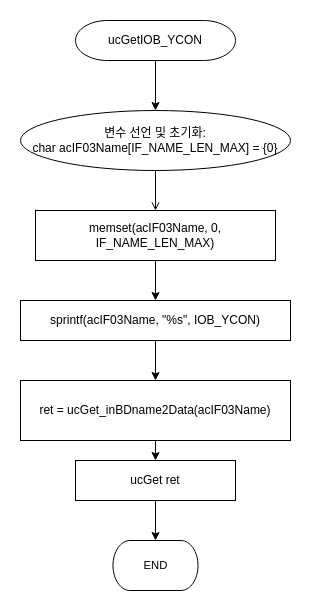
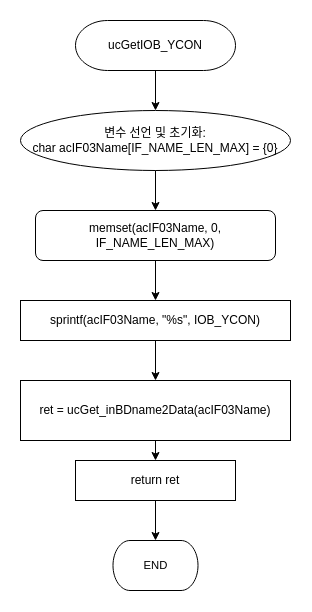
- <mxCell id="2" value="&lt;div style=&quot;&quot;&gt;&lt;font style=&quot;direction: ltr; line-height: 120%; opacity: 1;&quot;&gt;ucGetIOB_YCON&lt;/font&gt;&lt;/div&gt;" style="verticalAlign=middle;align=center;overflow=width;vsdxID=2;fillColor=#FFFFFF;gradientColor=none;shape=stencil(tVLLDsIgEPwajiQIMfFe638Qu22JCM2Ctv69kK0Rm9qDibeZndkXC1NV6PUATIoQ0V9gNE3smToyKY3rAU1MiKmaqar1CB36m2uIDzo7M7r6e64wUZ4UOUWKB9GdIH4irzWu8B42vRrPScNFXZzN+5mvl3qJXE8mcPRRR+Pdh2Y1dsBTE95a3c0TkBRGgKEIb6wg1/r+ssCXd/vLCgm8z9caa+n6pb48dwrRV1H1Ew==);strokeColor=#000000;spacingTop=-1;spacingBottom=-1;spacingLeft=-1;spacingRight=-1;points=[[0.5,1,0],[0.5,0,0],[0,0.5,0],[1,0.5,0]];labelBackgroundColor=none;rounded=0;html=1;whiteSpace=wrap;strokeWidth=1;fontStyle=0" parent="1" vertex="1"><mxGeometry x="75" y="20" width="160" height="40" as="geometry" /></mxCell>
+ <mxCell id="2" value="&lt;div style=&quot;&quot;&gt;&lt;font style=&quot;direction: ltr; line-height: 120%; opacity: 1;&quot;&gt;ucGetIOB_YCON&lt;/font&gt;&lt;/div&gt;" style="verticalAlign=middle;align=center;overflow=width;vsdxID=2;fillColor=#FFFFFF;gradientColor=none;shape=stencil(tVLLDsIgEPwajiQIMfFe638Qu22JCM2Ctv69kK0Rm9qDibeZndkXC1NV6PUATIoQ0V9gNE3smToyKY3rAU1MiKmaqar1CB36m2uIDzo7M7r6e64wUZ4UOUWKB9GdIH4irzWu8B42vRrPScNFXZzN+5mvl3qJXE8mcPRRR+Pdh2Y1dsBTE95a3c0TkBRGgKEIb6wg1/r+ssCXd/vLCgm8z9caa+n6pb48dwrRV1H1Ew==);strokeColor=#000000;spacingTop=-1;spacingBottom=-1;spacingLeft=-1;spacingRight=-1;points=[[0.5,1,0],[0.5,0,0],[0,0.5,0],[1,0.5,0]];labelBackgroundColor=none;rounded=0;html=1;whiteSpace=wrap;strokeWidth=1;fontStyle=0" parent="1" vertex="1"><mxGeometry x="75" y="20" width="160" height="50" as="geometry" /></mxCell>
- <mxCell id="10" value="" style="endArrow=open;html=1;rounded=0;exitX=0.5;exitY=1;exitDx=0;exitDy=0;entryX=0.5;entryY=0;entryDx=0;entryDy=0;" parent="1" source="3" target="4" edge="1"><mxGeometry width="50" height="50" relative="1" as="geometry"><mxPoint x="155" y="180" as="sourcePoint" /><mxPoint x="155" y="210" as="targetPoint" /></mxGeometry></mxCell>
+ <mxCell id="10" value="" style="endArrow=classic;html=1;rounded=0;exitX=0.5;exitY=1;exitDx=0;exitDy=0;entryX=0.5;entryY=0;entryDx=0;entryDy=0;" parent="1" source="3" target="4" edge="1"><mxGeometry width="50" height="50" relative="1" as="geometry"><mxPoint x="155" y="180" as="sourcePoint" /><mxPoint x="155" y="210" as="targetPoint" /></mxGeometry></mxCell>
- <mxCell id="4" value="memset(acIF03Name, 0, IF_NAME_LEN_MAX)" style="rounded=0;whiteSpace=wrap;html=1;strokeWidth=1;fontStyle=0;fillColor=none;strokeColor=#000000;" parent="1" vertex="1"><mxGeometry x="35" y="210" width="240" height="50" as="geometry" /></mxCell>
+ <mxCell id="4" value="memset(acIF03Name, 0, IF_NAME_LEN_MAX)" style="whiteSpace=wrap;html=1;strokeWidth=1;fontStyle=0;fillColor=none;strokeColor=#000000;rounded=1;" parent="1" vertex="1"><mxGeometry x="35" y="210" width="240" height="50" as="geometry" /></mxCell>
- <mxCell id="7" value="ucGet ret" style="rounded=0;whiteSpace=wrap;html=1;strokeWidth=1;fontStyle=0;fillColor=none;strokeColor=#000000;" parent="1" vertex="1"><mxGeometry x="75" y="460" width="160" height="40" as="geometry" /></mxCell>
+ <mxCell id="7" value="return ret" style="rounded=0;whiteSpace=wrap;html=1;strokeWidth=1;fontStyle=0;fillColor=none;strokeColor=#000000;" parent="1" vertex="1"><mxGeometry x="75" y="460" width="160" height="40" as="geometry" /></mxCell>
